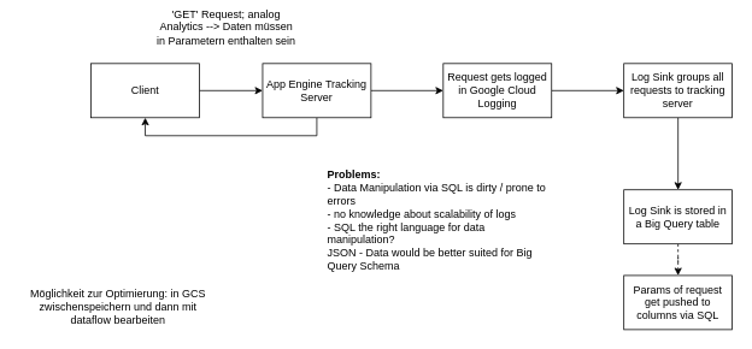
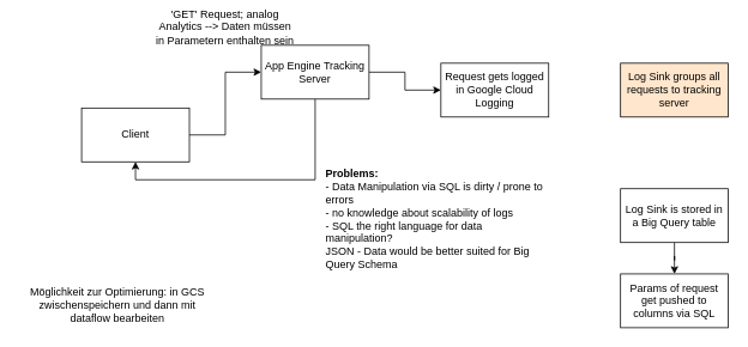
- <mxCell id="3" value="Client" style="rounded=0;whiteSpace=wrap;html=1;" parent="1" vertex="1"><mxGeometry x="100" y="70" width="120" height="60" as="geometry" /></mxCell>
+ <mxCell id="3" value="Client" style="rounded=0;whiteSpace=wrap;html=1;" parent="1" vertex="1"><mxGeometry x="90" y="120" width="120" height="60" as="geometry" /></mxCell>
- <mxCell id="6" value="App Engine Tracking Server" style="rounded=0;whiteSpace=wrap;html=1;" parent="1" vertex="1"><mxGeometry x="290" y="70" width="120" height="60" as="geometry" /></mxCell>
+ <mxCell id="6" value="App Engine Tracking Server" style="rounded=0;whiteSpace=wrap;html=1;" parent="1" vertex="1"><mxGeometry x="290" y="50" width="120" height="60" as="geometry" /></mxCell>
- <mxCell id="8" value="" style="edgeStyle=orthogonalEdgeStyle;rounded=0;orthogonalLoop=1;jettySize=auto;html=1;" parent="1" source="9" target="11" edge="1"><mxGeometry relative="1" as="geometry" /></mxCell>
- <mxCell id="11" value="Log Sink groups all requests to tracking server" style="whiteSpace=wrap;html=1;rounded=0;" parent="1" vertex="1"><mxGeometry x="690" y="70" width="120" height="60" as="geometry" /></mxCell>
+ <mxCell id="11" value="Log Sink groups all requests to tracking server" style="whiteSpace=wrap;html=1;rounded=0;fillColor=#ffe6cc;" parent="1" vertex="1"><mxGeometry x="690" y="70" width="120" height="60" as="geometry" /></mxCell>
- <mxCell id="10" value="" style="edgeStyle=orthogonalEdgeStyle;rounded=0;orthogonalLoop=1;jettySize=auto;html=1;" parent="1" source="11" target="13" edge="1"><mxGeometry relative="1" as="geometry" /></mxCell>
- <mxCell id="12" value="" style="edgeStyle=orthogonalEdgeStyle;rounded=0;orthogonalLoop=1;jettySize=auto;html=1;dashed=1;" parent="1" source="13" target="14" edge="1"><mxGeometry relative="1" as="geometry" /></mxCell>
+ <mxCell id="12" value="" style="edgeStyle=orthogonalEdgeStyle;rounded=0;orthogonalLoop=1;jettySize=auto;html=1;" parent="1" source="13" target="14" edge="1"><mxGeometry relative="1" as="geometry" /></mxCell>
